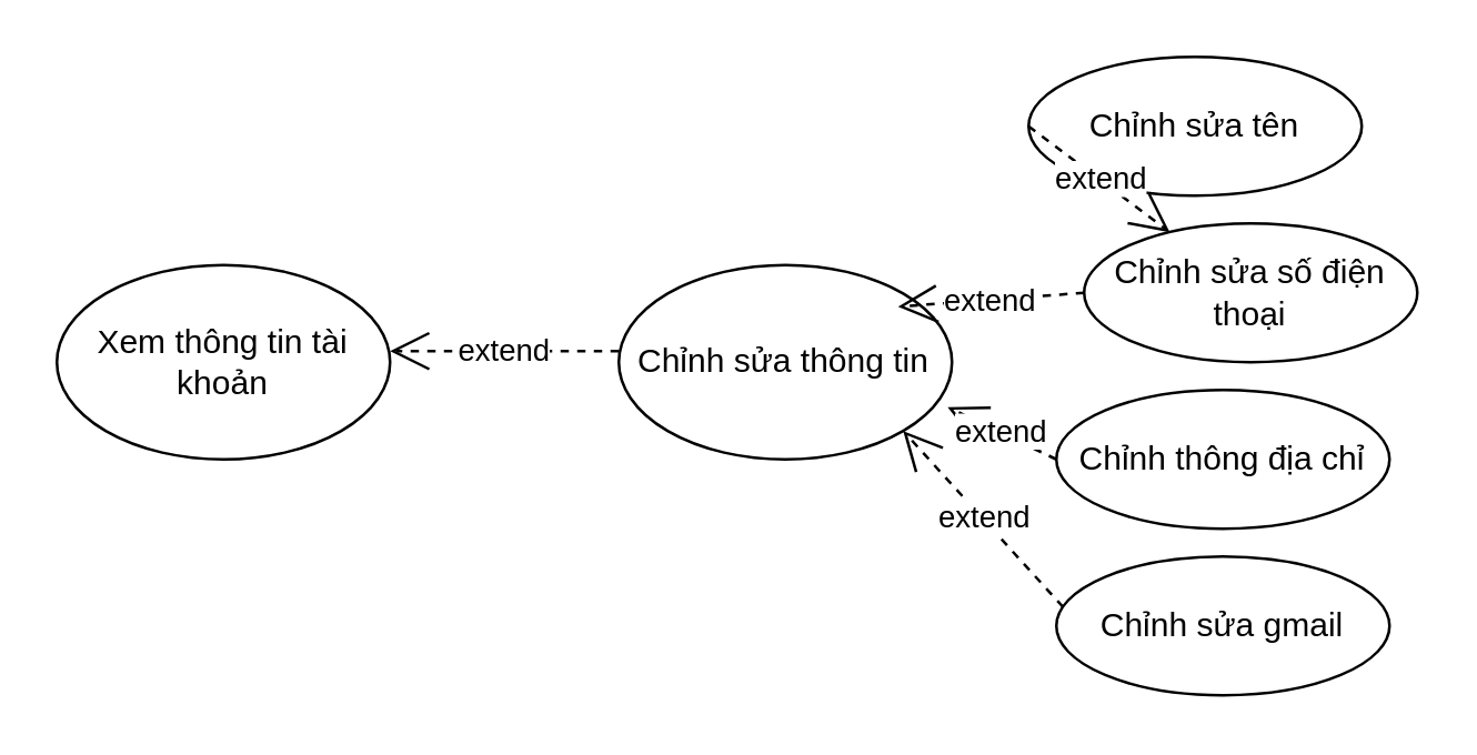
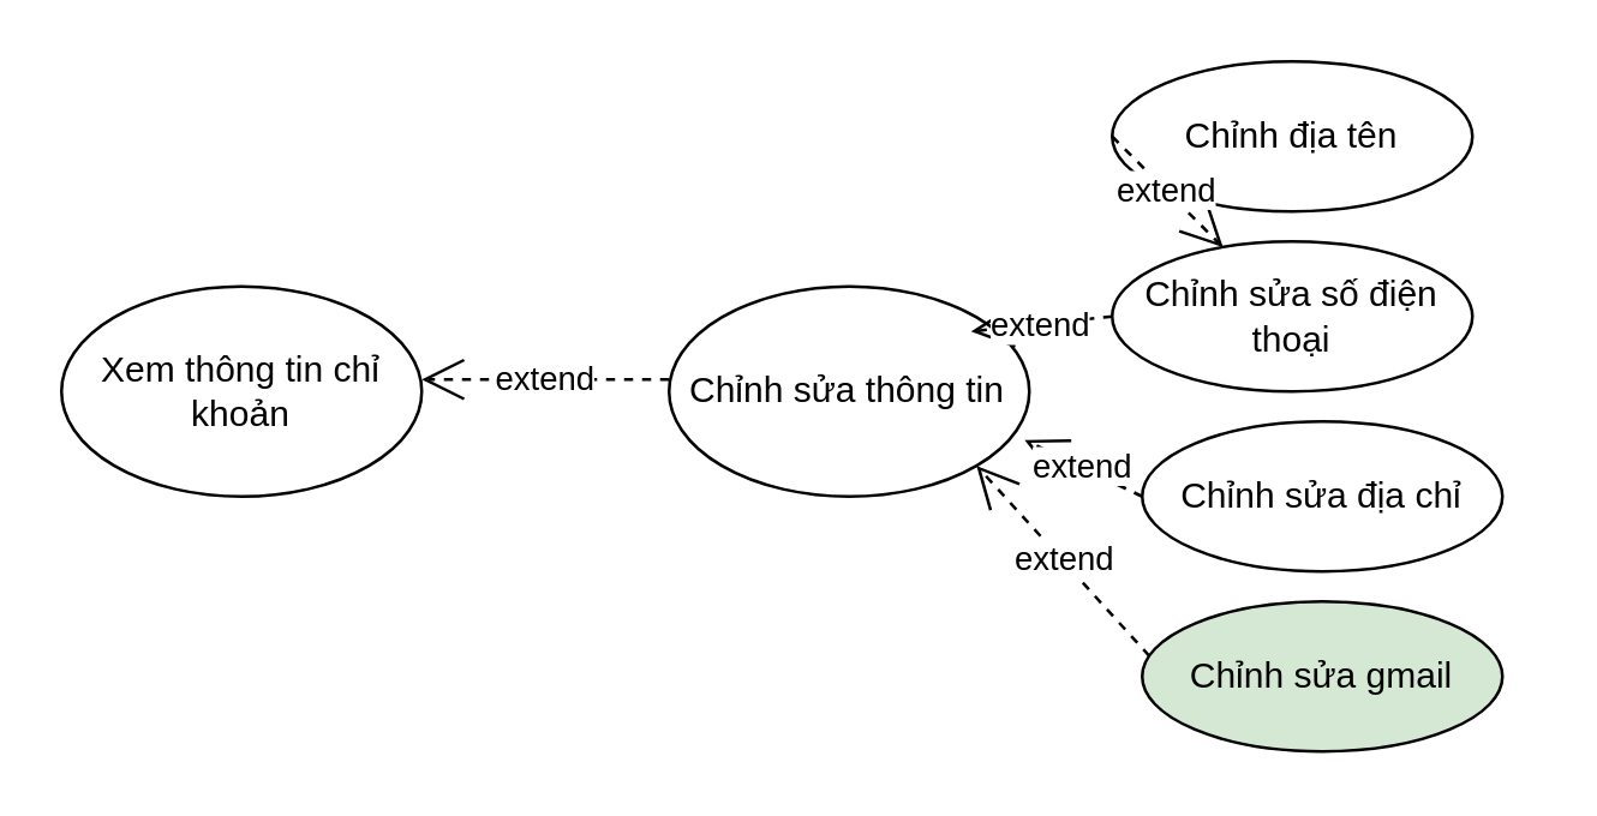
- <mxCell id="5" value="Chỉnh sửa tên" style="ellipse;whiteSpace=wrap;html=1;" vertex="1" parent="1"><mxGeometry x="370" y="20" width="120" height="50" as="geometry" /></mxCell>
+ <mxCell id="5" value="Chỉnh địa tên" style="ellipse;whiteSpace=wrap;html=1;" vertex="1" parent="1"><mxGeometry x="370" y="20" width="120" height="50" as="geometry" /></mxCell>
- <mxCell id="6" value="Chỉnh sửa số điện thoại" style="ellipse;whiteSpace=wrap;html=1;" vertex="1" parent="1"><mxGeometry x="390" y="80" width="120" height="50" as="geometry" /></mxCell>
+ <mxCell id="6" value="Chỉnh sửa số điện thoại" style="ellipse;whiteSpace=wrap;html=1;" vertex="1" parent="1"><mxGeometry x="370" y="80" width="120" height="50" as="geometry" /></mxCell>
- <mxCell id="2" value="Xem thông tin tài khoản" style="ellipse;whiteSpace=wrap;html=1;" parent="1" vertex="1"><mxGeometry x="20" y="95" width="120" height="70" as="geometry" /></mxCell>
+ <mxCell id="2" value="Xem thông tin chỉ khoản" style="ellipse;whiteSpace=wrap;html=1;" parent="1" vertex="1"><mxGeometry x="20" y="95" width="120" height="70" as="geometry" /></mxCell>
- <mxCell id="7" value="Chỉnh thông địa chỉ" style="ellipse;whiteSpace=wrap;html=1;" vertex="1" parent="1"><mxGeometry x="380" y="140" width="120" height="50" as="geometry" /></mxCell>
+ <mxCell id="7" value="Chỉnh sửa địa chỉ" style="ellipse;whiteSpace=wrap;html=1;" vertex="1" parent="1"><mxGeometry x="380" y="140" width="120" height="50" as="geometry" /></mxCell>
- <mxCell id="8" value="Chỉnh sửa gmail" style="ellipse;whiteSpace=wrap;html=1;" vertex="1" parent="1"><mxGeometry x="380" y="200" width="120" height="50" as="geometry" /></mxCell>
+ <mxCell id="8" value="Chỉnh sửa gmail" style="ellipse;whiteSpace=wrap;html=1;fillColor=#d5e8d4;" vertex="1" parent="1"><mxGeometry x="380" y="200" width="120" height="50" as="geometry" /></mxCell>
